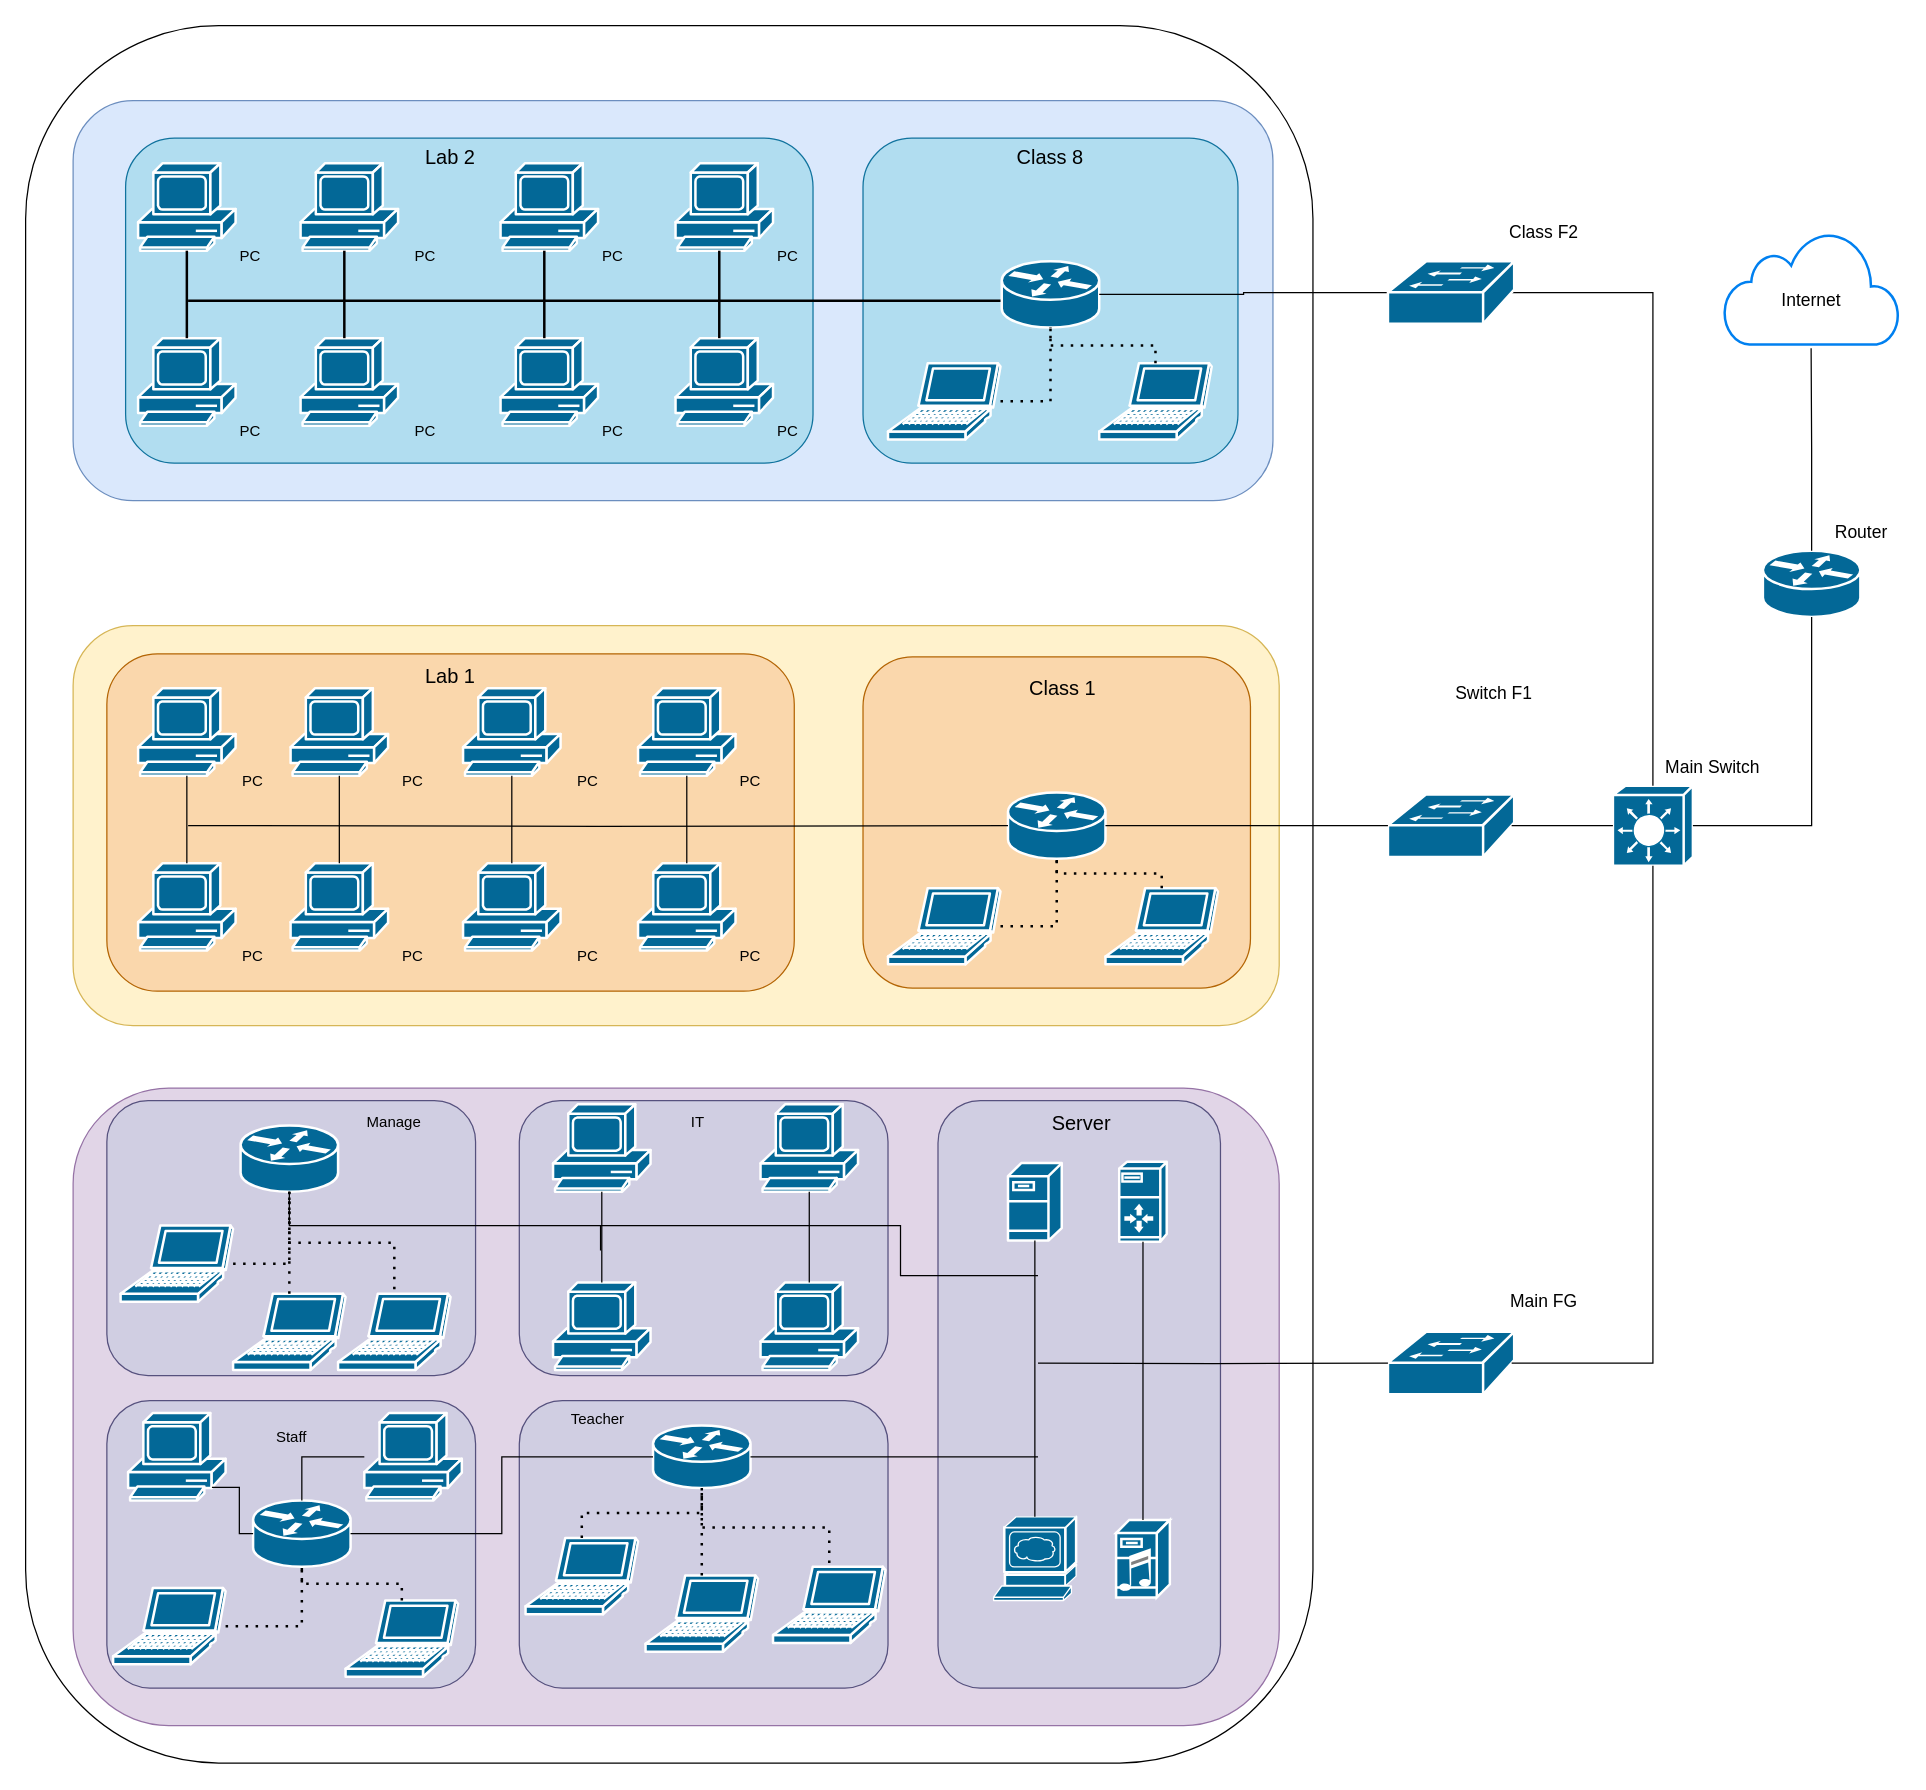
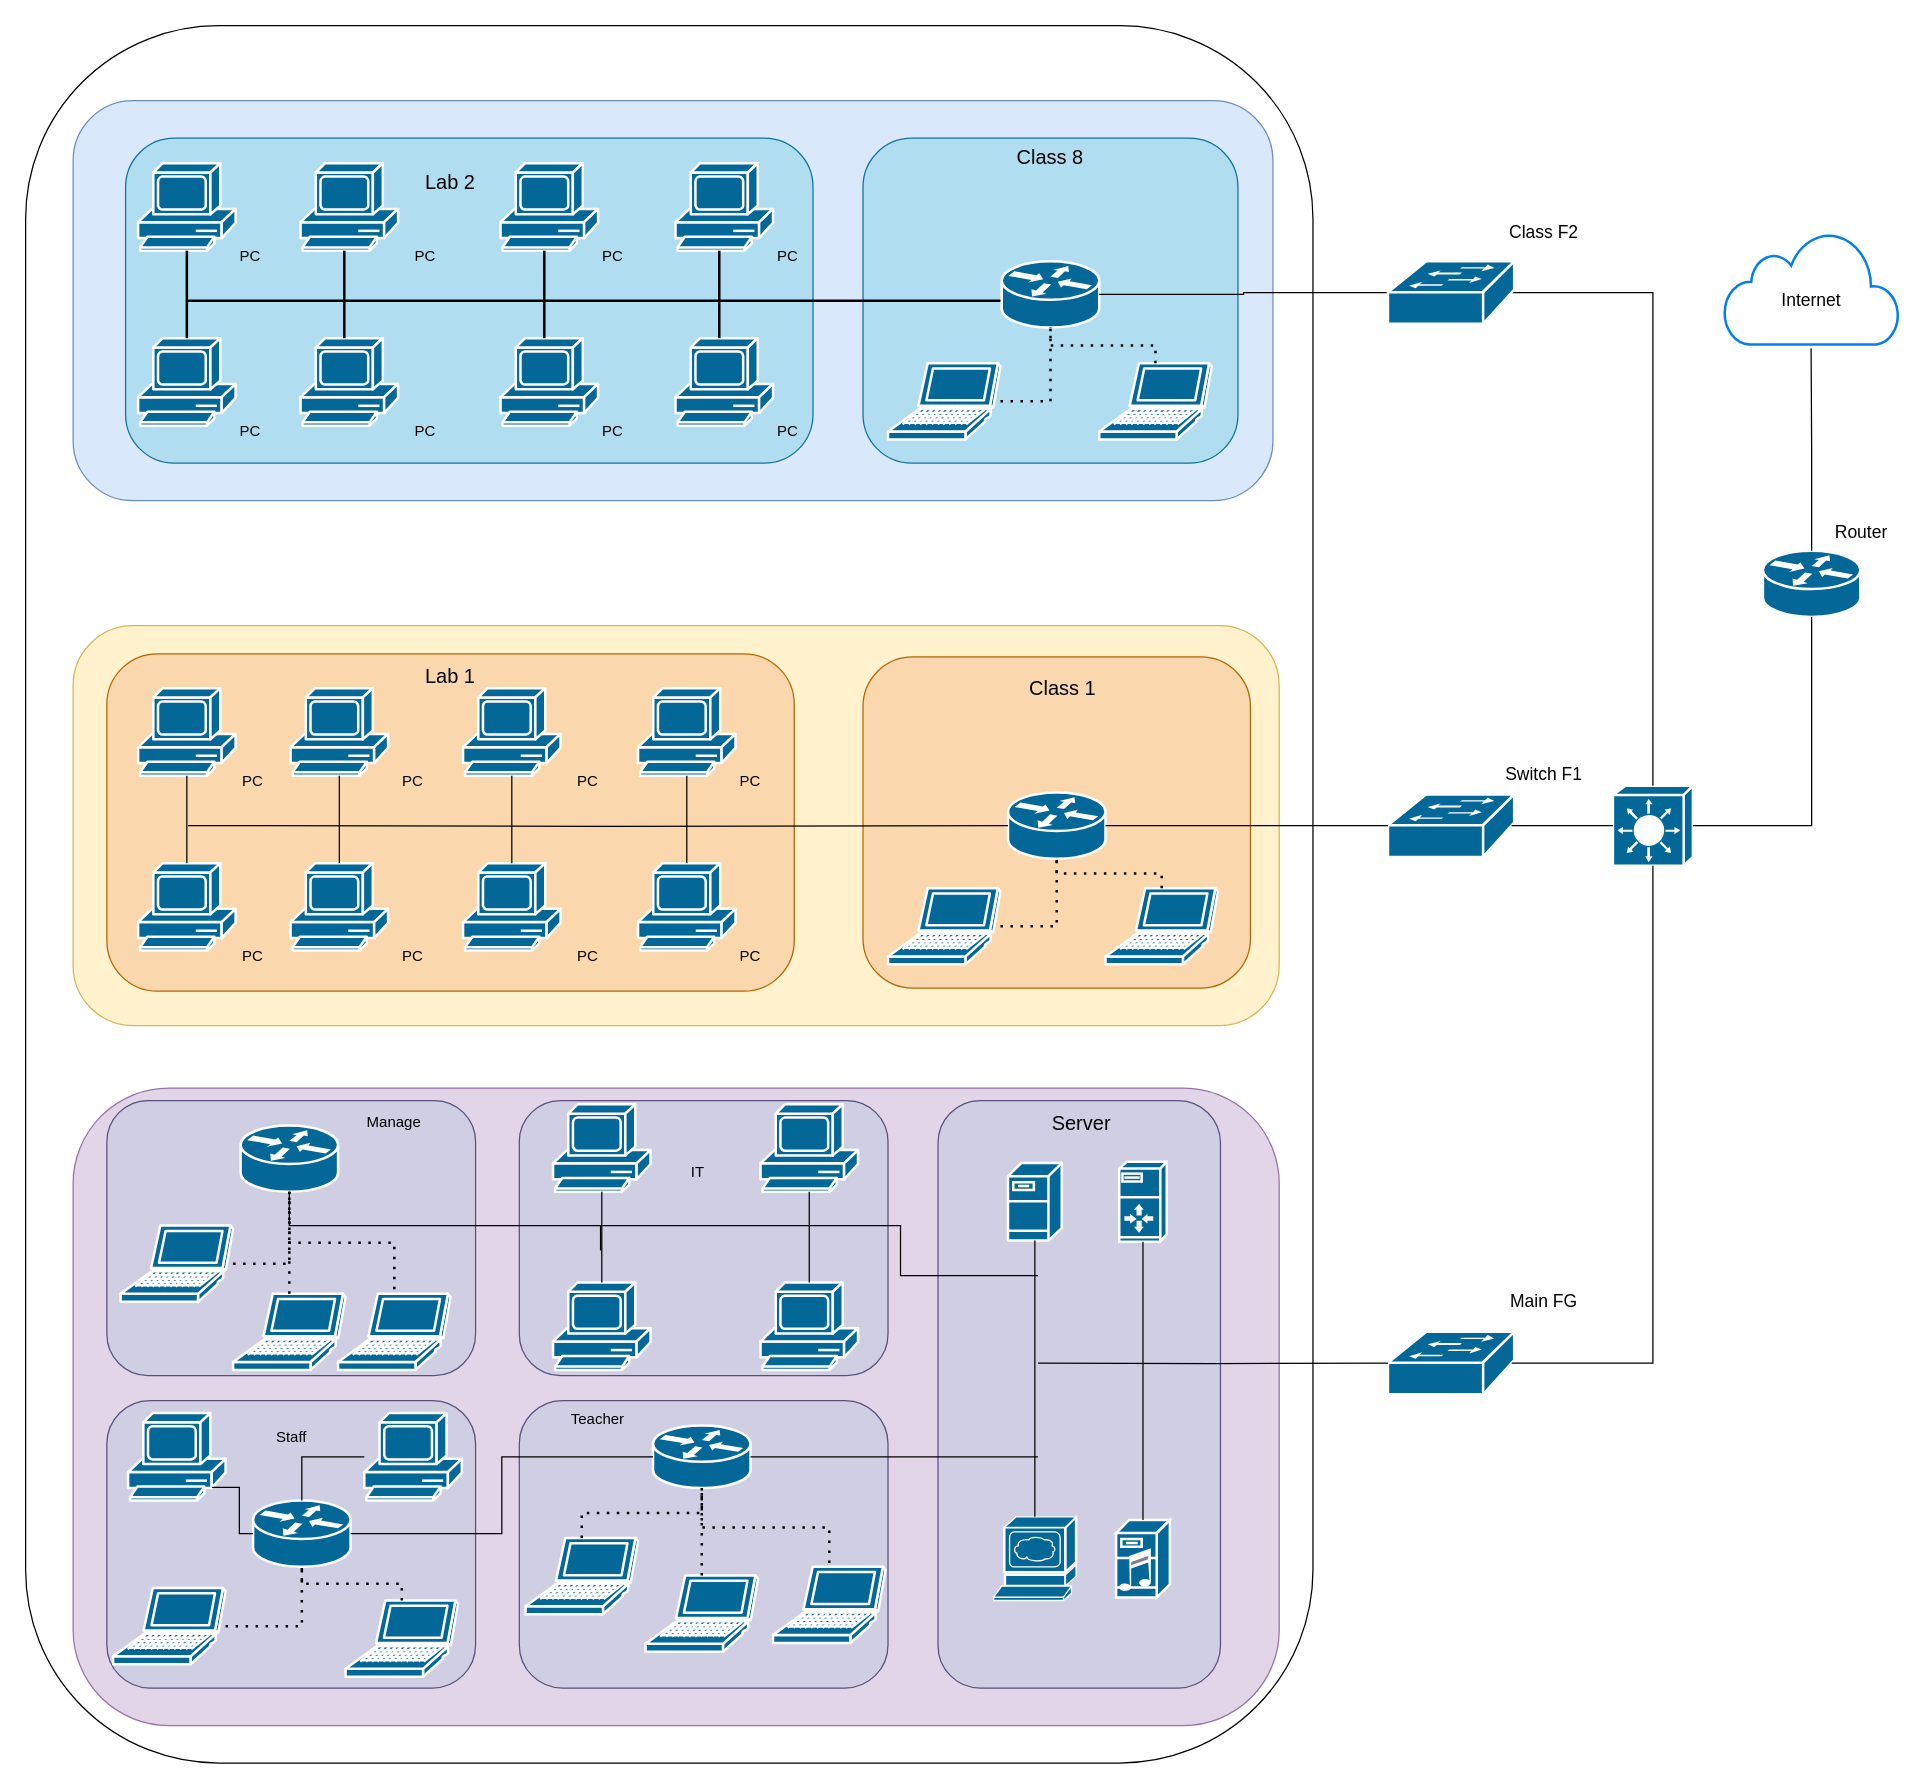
- <mxCell id="26" value="Lab 2" style="text;html=1;strokeColor=none;fillColor=none;align=center;verticalAlign=middle;whiteSpace=wrap;rounded=0;fontSize=16;" parent="1" vertex="1"><mxGeometry x="330" y="110" width="60" height="30" as="geometry" /></mxCell>
+ <mxCell id="26" value="Lab 2" style="text;html=1;strokeColor=none;fillColor=none;align=center;verticalAlign=middle;whiteSpace=wrap;rounded=0;fontSize=16;" parent="1" vertex="1"><mxGeometry x="330" y="130" width="60" height="30" as="geometry" /></mxCell>
- <mxCell id="121" value="&lt;font style=&quot;font-size: 14px;&quot;&gt;Switch F1&lt;/font&gt;" style="text;html=1;strokeColor=none;fillColor=none;align=center;verticalAlign=middle;whiteSpace=wrap;rounded=0;" vertex="1" parent="1"><mxGeometry x="1160" y="538.5" width="70" height="30" as="geometry" /></mxCell>
+ <mxCell id="121" value="&lt;font style=&quot;font-size: 14px;&quot;&gt;Switch F1&lt;/font&gt;" style="text;html=1;strokeColor=none;fillColor=none;align=center;verticalAlign=middle;whiteSpace=wrap;rounded=0;" vertex="1" parent="1"><mxGeometry x="1200" y="603.5" width="70" height="30" as="geometry" /></mxCell>
- <mxCell id="136" value="Main Switch" style="text;html=1;strokeColor=none;fillColor=none;align=center;verticalAlign=middle;whiteSpace=wrap;rounded=0;fontSize=14;" vertex="1" parent="1"><mxGeometry x="1330" y="598" width="80" height="30" as="geometry" /></mxCell>
- <mxCell id="104" value="IT" style="text;html=1;strokeColor=none;fillColor=none;align=center;verticalAlign=middle;whiteSpace=wrap;rounded=0;" vertex="1" parent="1"><mxGeometry x="528" y="883" width="60" height="30" as="geometry" /></mxCell>
+ <mxCell id="104" value="IT" style="text;html=1;strokeColor=none;fillColor=none;align=center;verticalAlign=middle;whiteSpace=wrap;rounded=0;" vertex="1" parent="1"><mxGeometry x="528" y="923" width="60" height="30" as="geometry" /></mxCell>
